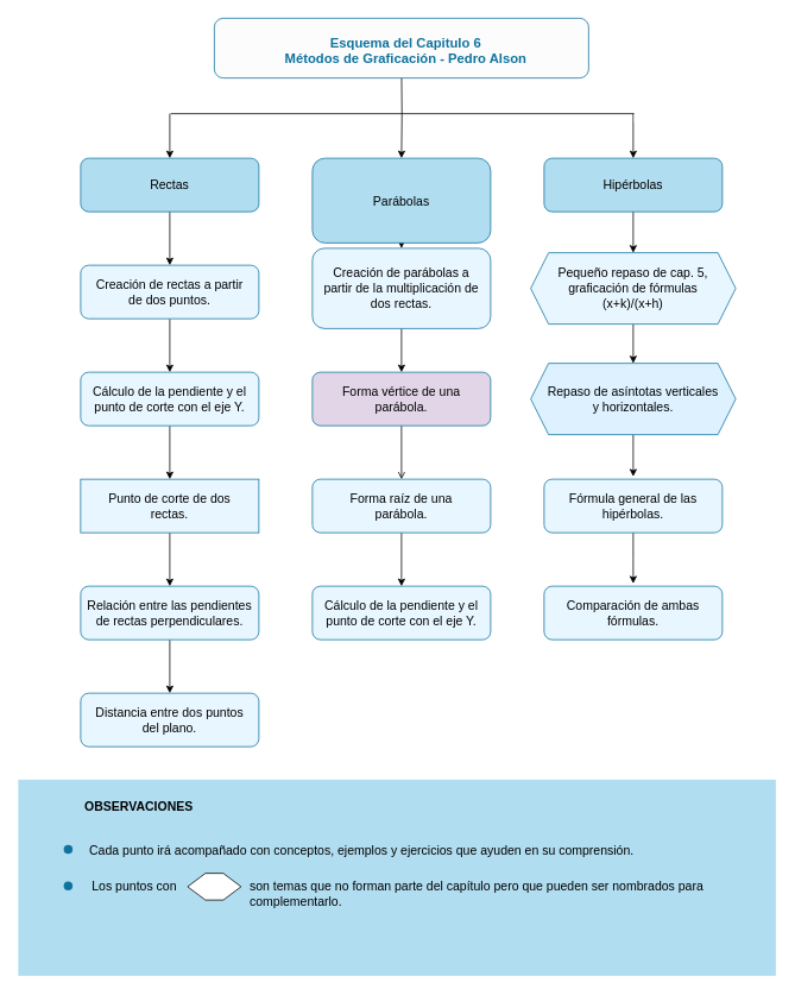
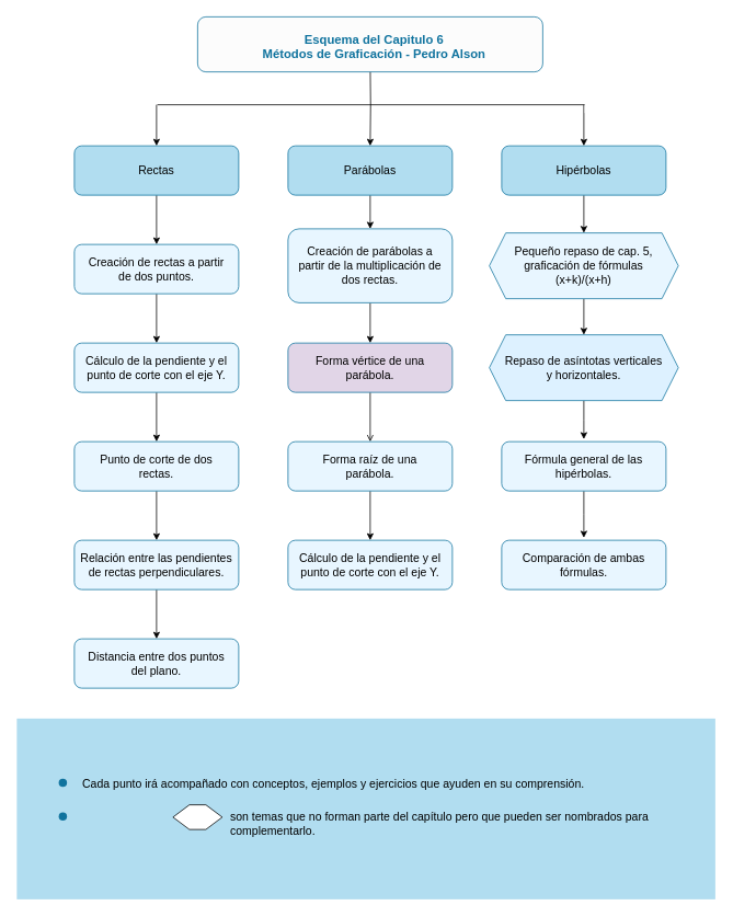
- <mxCell id="6" value="Parábolas" style="rounded=1;whiteSpace=wrap;html=1;fontSize=14;fillColor=#b1ddf0;strokeColor=#10739e;" parent="1" vertex="1"><mxGeometry x="350" y="177" width="200" height="95" as="geometry" /></mxCell>
+ <mxCell id="6" value="Parábolas" style="rounded=1;whiteSpace=wrap;html=1;fontSize=14;fillColor=#b1ddf0;strokeColor=#10739e;" parent="1" vertex="1"><mxGeometry x="350" y="177" width="200" height="60" as="geometry" /></mxCell>
- <mxCell id="18" value="&lt;div&gt;Punto de corte de dos&lt;/div&gt;&lt;div&gt;rectas.&lt;/div&gt;" style="whiteSpace=wrap;html=1;fontSize=14;fillColor=#E8F6FF;strokeColor=#10739e;rounded=0;" parent="1" vertex="1"><mxGeometry x="90" y="537" width="200" height="60" as="geometry" /></mxCell>
+ <mxCell id="18" value="&lt;div&gt;Punto de corte de dos&lt;/div&gt;&lt;div&gt;rectas.&lt;/div&gt;" style="rounded=1;whiteSpace=wrap;html=1;fontSize=14;fillColor=#E8F6FF;strokeColor=#10739e;" parent="1" vertex="1"><mxGeometry x="90" y="537" width="200" height="60" as="geometry" /></mxCell>
- <mxCell id="39" value="&lt;font style=&quot;font-size: 14px;&quot;&gt;OBSERVACIONES&lt;/font&gt;" style="text;html=1;align=center;verticalAlign=middle;resizable=0;points=[];autosize=1;strokeColor=none;fillColor=none;fontStyle=1" parent="1" vertex="1"><mxGeometry x="85" y="889" width="140" height="30" as="geometry" /></mxCell>
- <mxCell id="38" value="&lt;div&gt;Los puntos con &lt;br&gt;&lt;/div&gt;" style="text;html=1;align=center;verticalAlign=middle;resizable=0;points=[];autosize=1;strokeColor=none;fillColor=none;fontSize=14;" parent="1" vertex="1"><mxGeometry x="90" y="979" width="120" height="30" as="geometry" /></mxCell>
